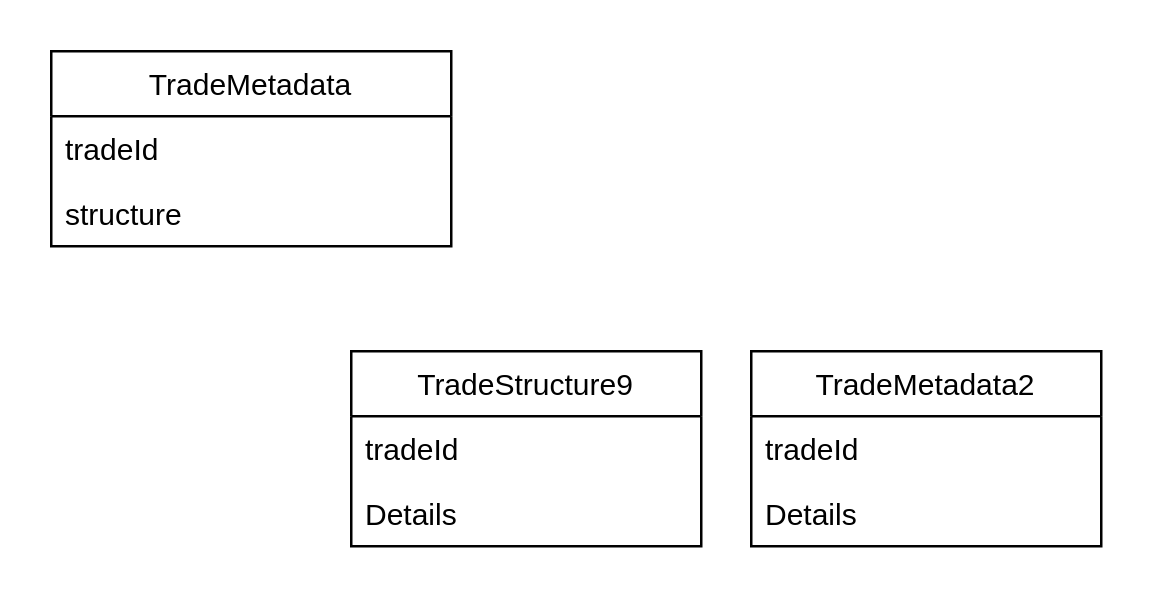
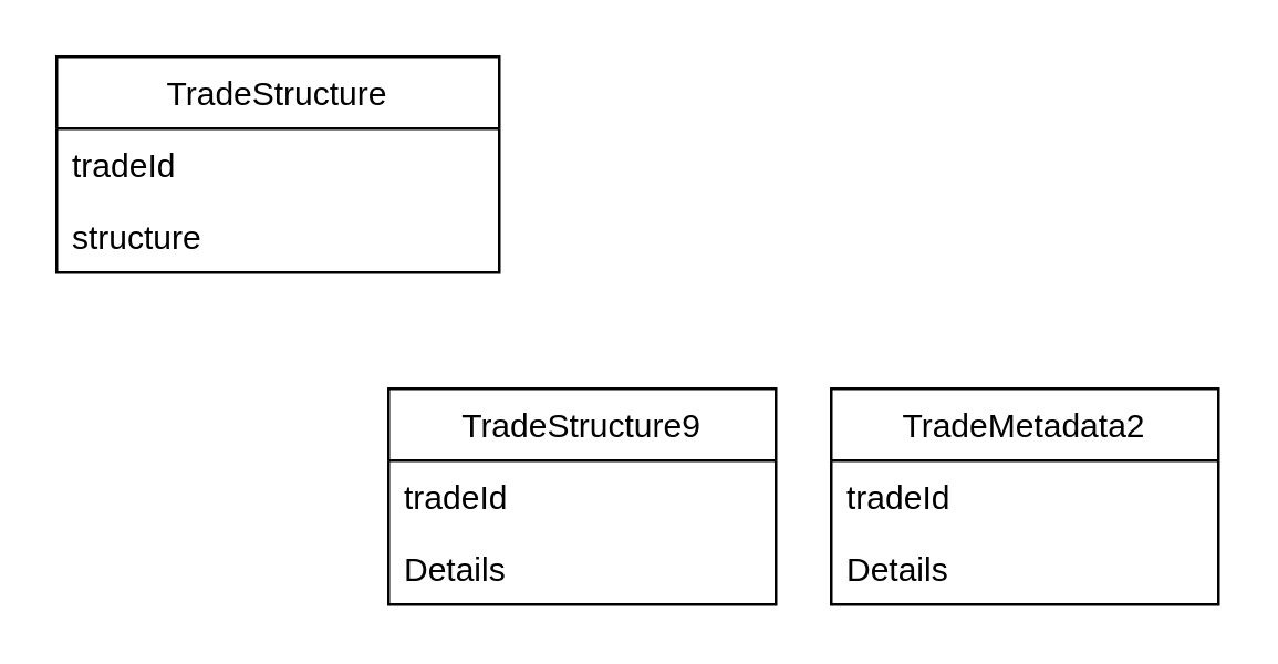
- <mxCell id="2" value="TradeMetadata" style="swimlane;fontStyle=0;childLayout=stackLayout;horizontal=1;startSize=26;horizontalStack=0;resizeParent=1;resizeParentMax=0;resizeLast=0;collapsible=1;marginBottom=0;" vertex="1" parent="1"><mxGeometry x="20" y="20" width="160" height="78" as="geometry" /></mxCell>
+ <mxCell id="2" value="TradeStructure" style="swimlane;fontStyle=0;childLayout=stackLayout;horizontal=1;startSize=26;horizontalStack=0;resizeParent=1;resizeParentMax=0;resizeLast=0;collapsible=1;marginBottom=0;" vertex="1" parent="1"><mxGeometry x="20" y="20" width="160" height="78" as="geometry" /></mxCell>
